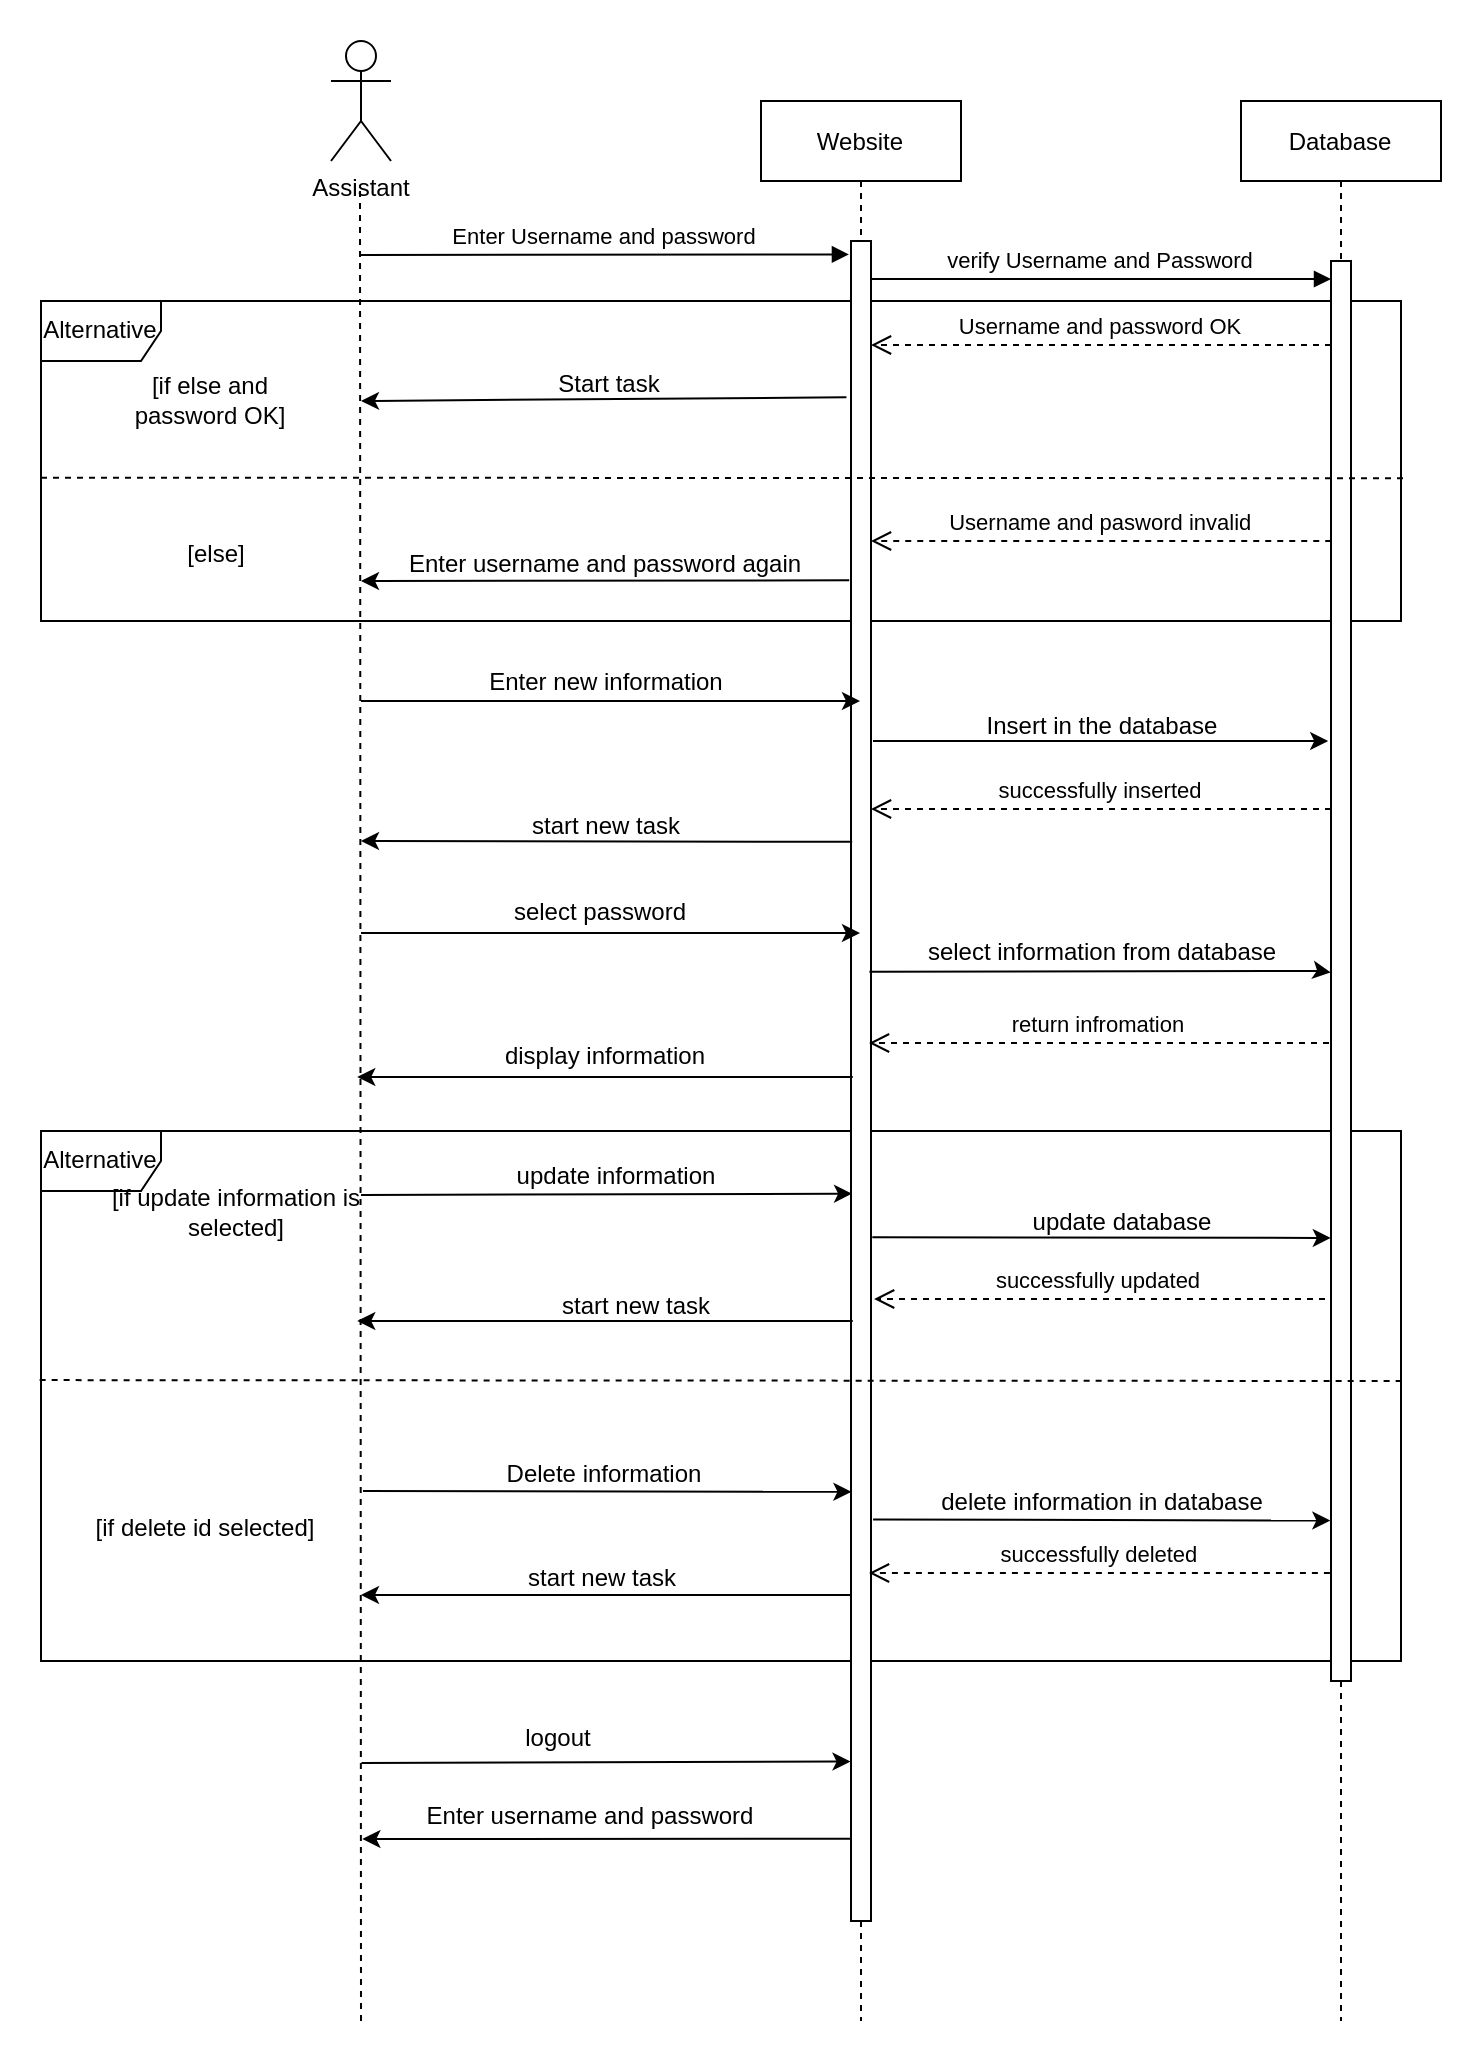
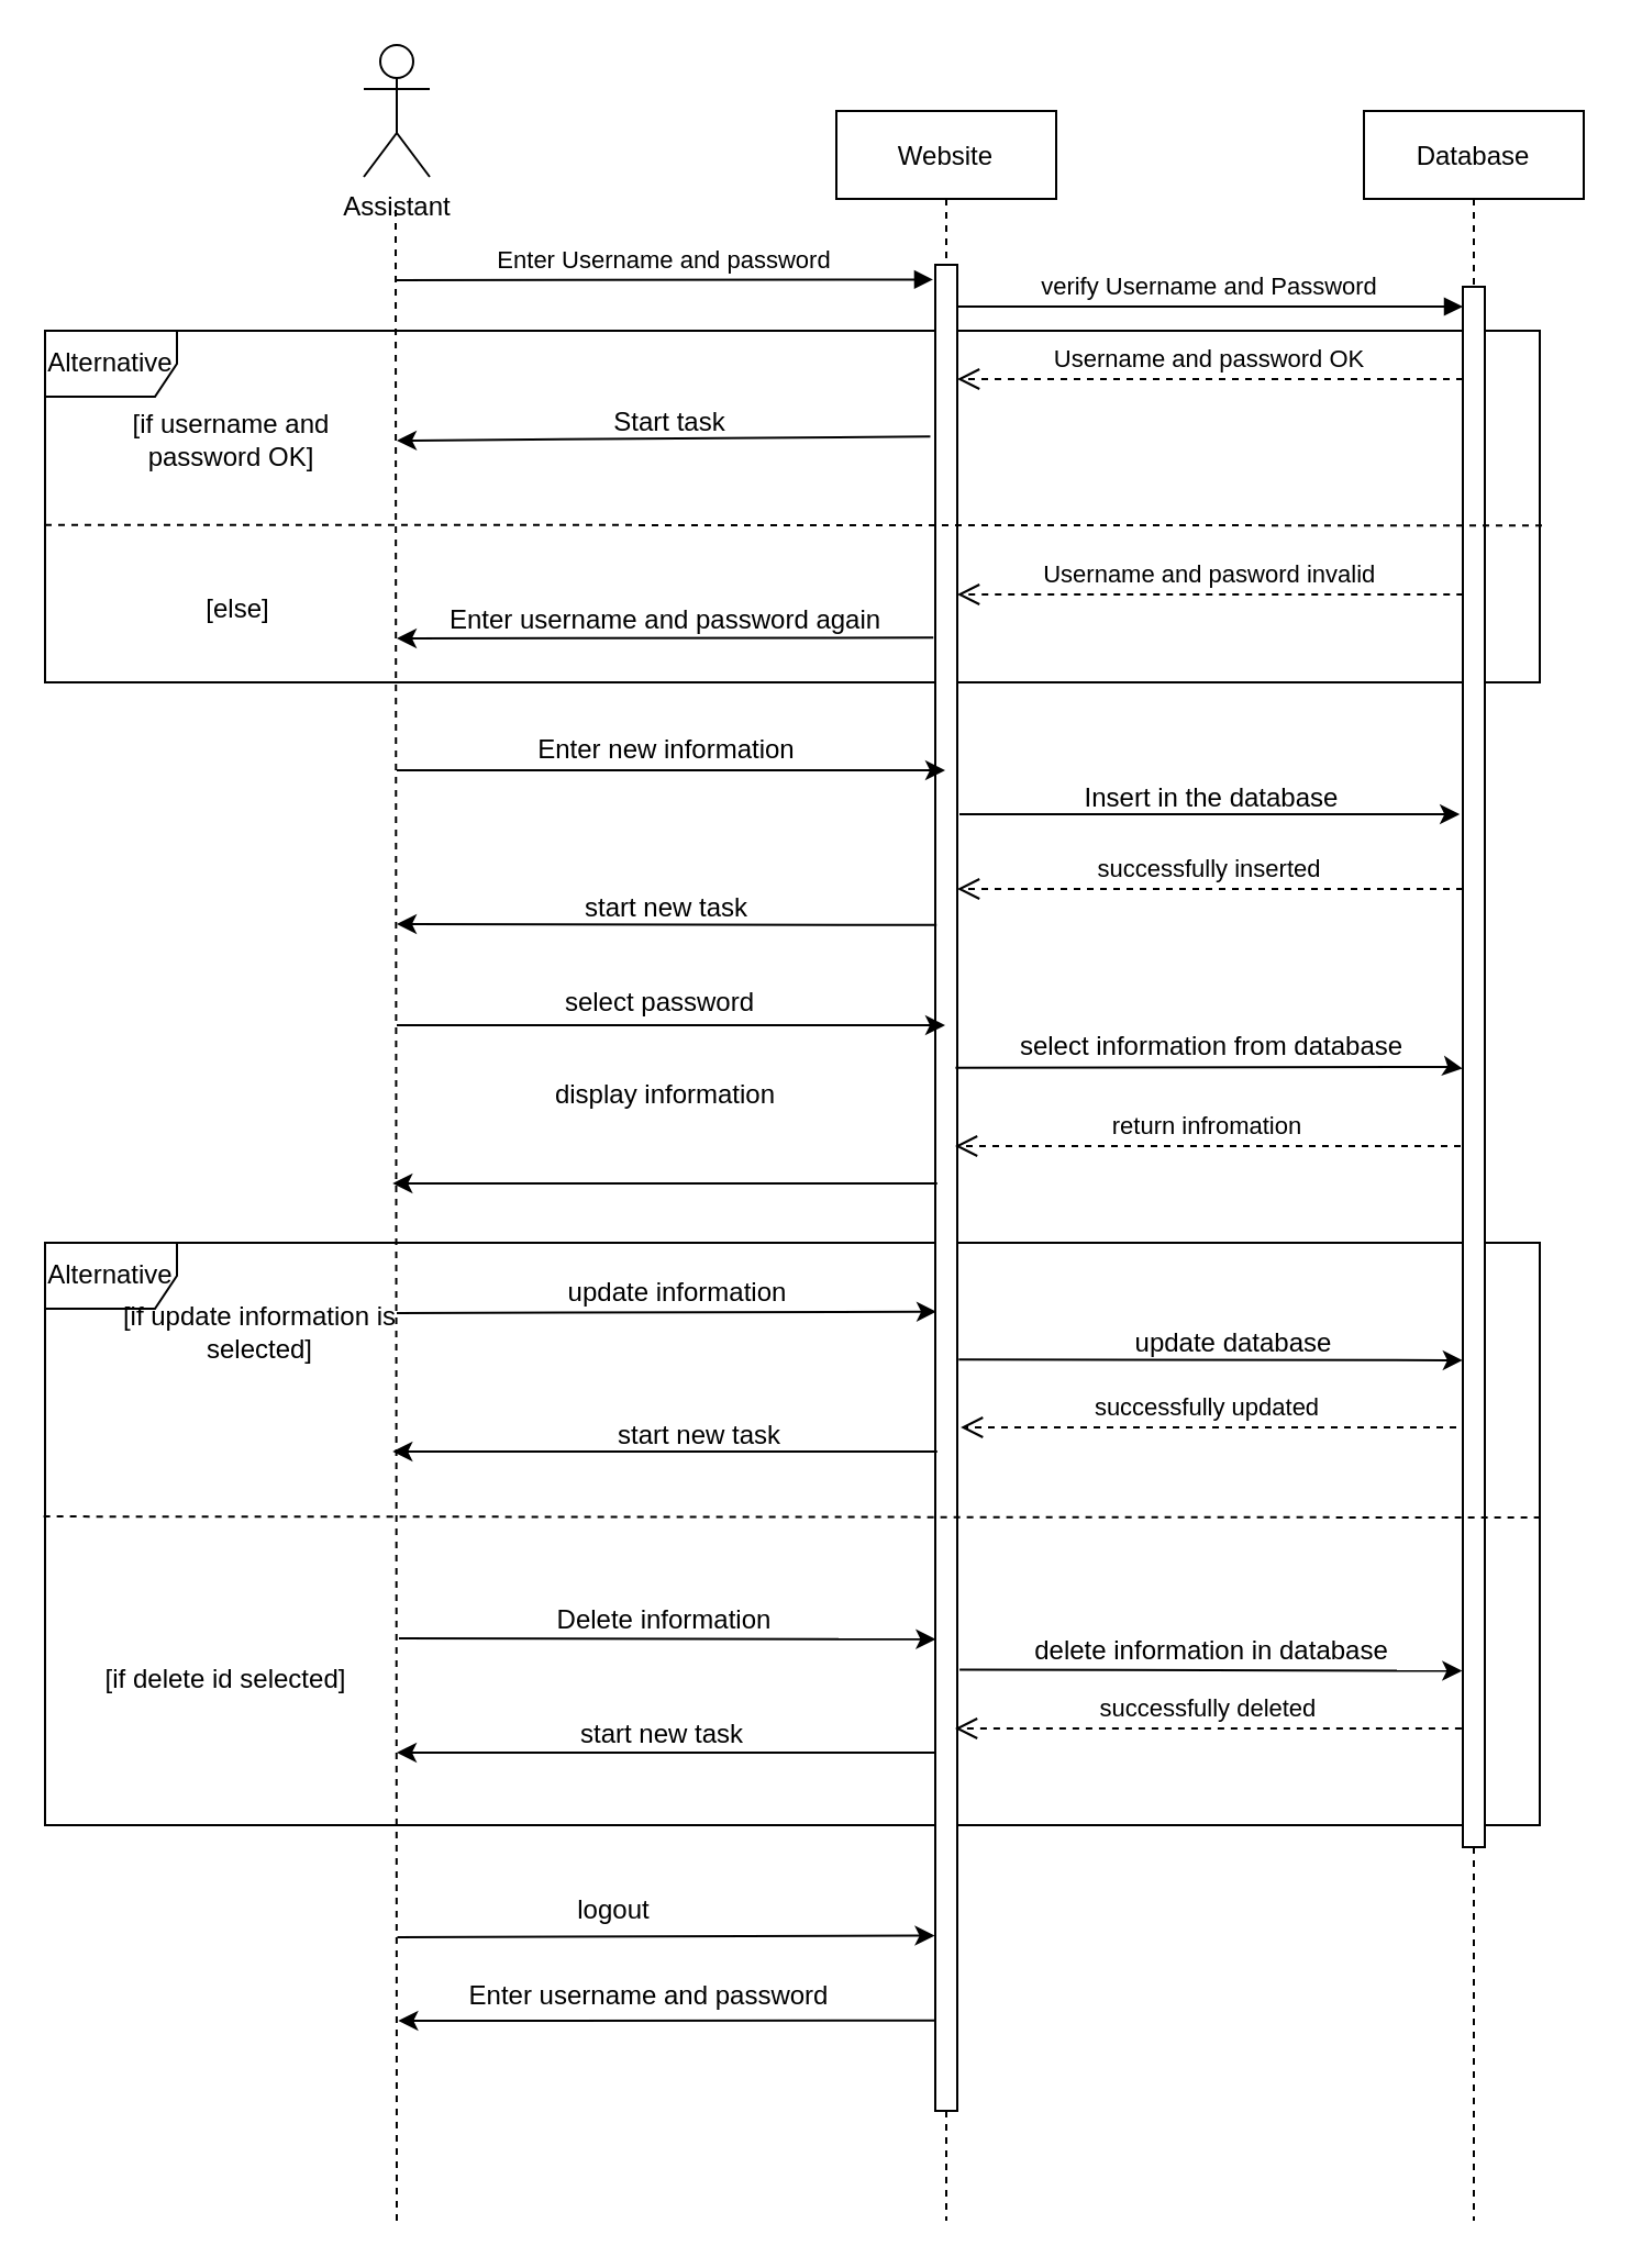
- <mxCell id="15" value="[if else and password OK]" style="text;html=1;strokeColor=none;fillColor=none;align=center;verticalAlign=middle;whiteSpace=wrap;rounded=0;" vertex="1" parent="1"><mxGeometry x="50" y="180" width="110" height="40" as="geometry" /></mxCell>
+ <mxCell id="15" value="[if username and password OK]" style="text;html=1;strokeColor=none;fillColor=none;align=center;verticalAlign=middle;whiteSpace=wrap;rounded=0;" vertex="1" parent="1"><mxGeometry x="50" y="180" width="110" height="40" as="geometry" /></mxCell>
- <mxCell id="45" value="display information" style="text;html=1;strokeColor=none;fillColor=none;align=center;verticalAlign=middle;whiteSpace=wrap;rounded=0;" vertex="1" parent="1"><mxGeometry x="237" y="518" width="131.12" height="20" as="geometry" /></mxCell>
+ <mxCell id="45" value="display information" style="text;html=1;strokeColor=none;fillColor=none;align=center;verticalAlign=middle;whiteSpace=wrap;rounded=0;" vertex="1" parent="1"><mxGeometry x="237" y="488" width="131.12" height="20" as="geometry" /></mxCell>
